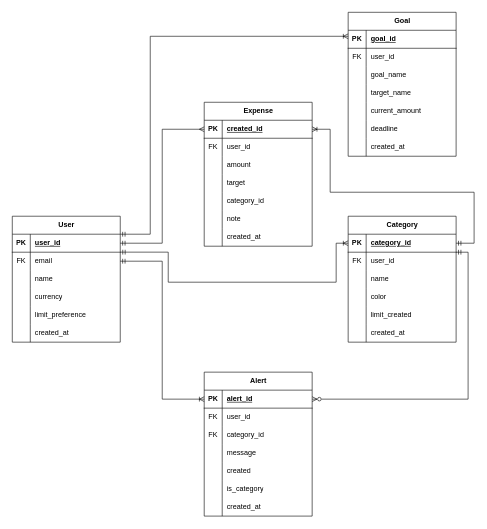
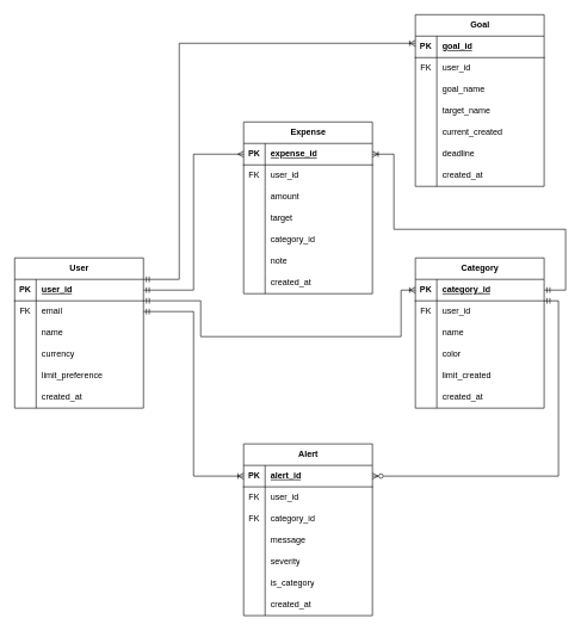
- <mxCell id="77" value="current_amount" style="shape=partialRectangle;connectable=0;fillColor=none;top=0;left=0;bottom=0;right=0;align=left;spacingLeft=6;overflow=hidden;whiteSpace=wrap;html=1;" vertex="1" parent="75"><mxGeometry x="30" width="150" height="30" as="geometry"><mxRectangle width="150" height="30" as="alternateBounds" /></mxGeometry></mxCell>
+ <mxCell id="77" value="current_created" style="shape=partialRectangle;connectable=0;fillColor=none;top=0;left=0;bottom=0;right=0;align=left;spacingLeft=6;overflow=hidden;whiteSpace=wrap;html=1;" vertex="1" parent="75"><mxGeometry x="30" width="150" height="30" as="geometry"><mxRectangle width="150" height="30" as="alternateBounds" /></mxGeometry></mxCell>
- <mxCell id="24" value="created_id" style="shape=partialRectangle;connectable=0;fillColor=none;top=0;left=0;bottom=0;right=0;align=left;spacingLeft=6;fontStyle=5;overflow=hidden;whiteSpace=wrap;html=1;" vertex="1" parent="22"><mxGeometry x="30" width="150" height="30" as="geometry"><mxRectangle width="150" height="30" as="alternateBounds" /></mxGeometry></mxCell>
+ <mxCell id="24" value="expense_id" style="shape=partialRectangle;connectable=0;fillColor=none;top=0;left=0;bottom=0;right=0;align=left;spacingLeft=6;fontStyle=5;overflow=hidden;whiteSpace=wrap;html=1;" vertex="1" parent="22"><mxGeometry x="30" width="150" height="30" as="geometry"><mxRectangle width="150" height="30" as="alternateBounds" /></mxGeometry></mxCell>
- <mxCell id="99" value="created" style="shape=partialRectangle;connectable=0;fillColor=none;top=0;left=0;bottom=0;right=0;align=left;spacingLeft=6;overflow=hidden;whiteSpace=wrap;html=1;" vertex="1" parent="97"><mxGeometry x="30" width="150" height="30" as="geometry"><mxRectangle width="150" height="30" as="alternateBounds" /></mxGeometry></mxCell>
+ <mxCell id="99" value="severity" style="shape=partialRectangle;connectable=0;fillColor=none;top=0;left=0;bottom=0;right=0;align=left;spacingLeft=6;overflow=hidden;whiteSpace=wrap;html=1;" vertex="1" parent="97"><mxGeometry x="30" width="150" height="30" as="geometry"><mxRectangle width="150" height="30" as="alternateBounds" /></mxGeometry></mxCell>
